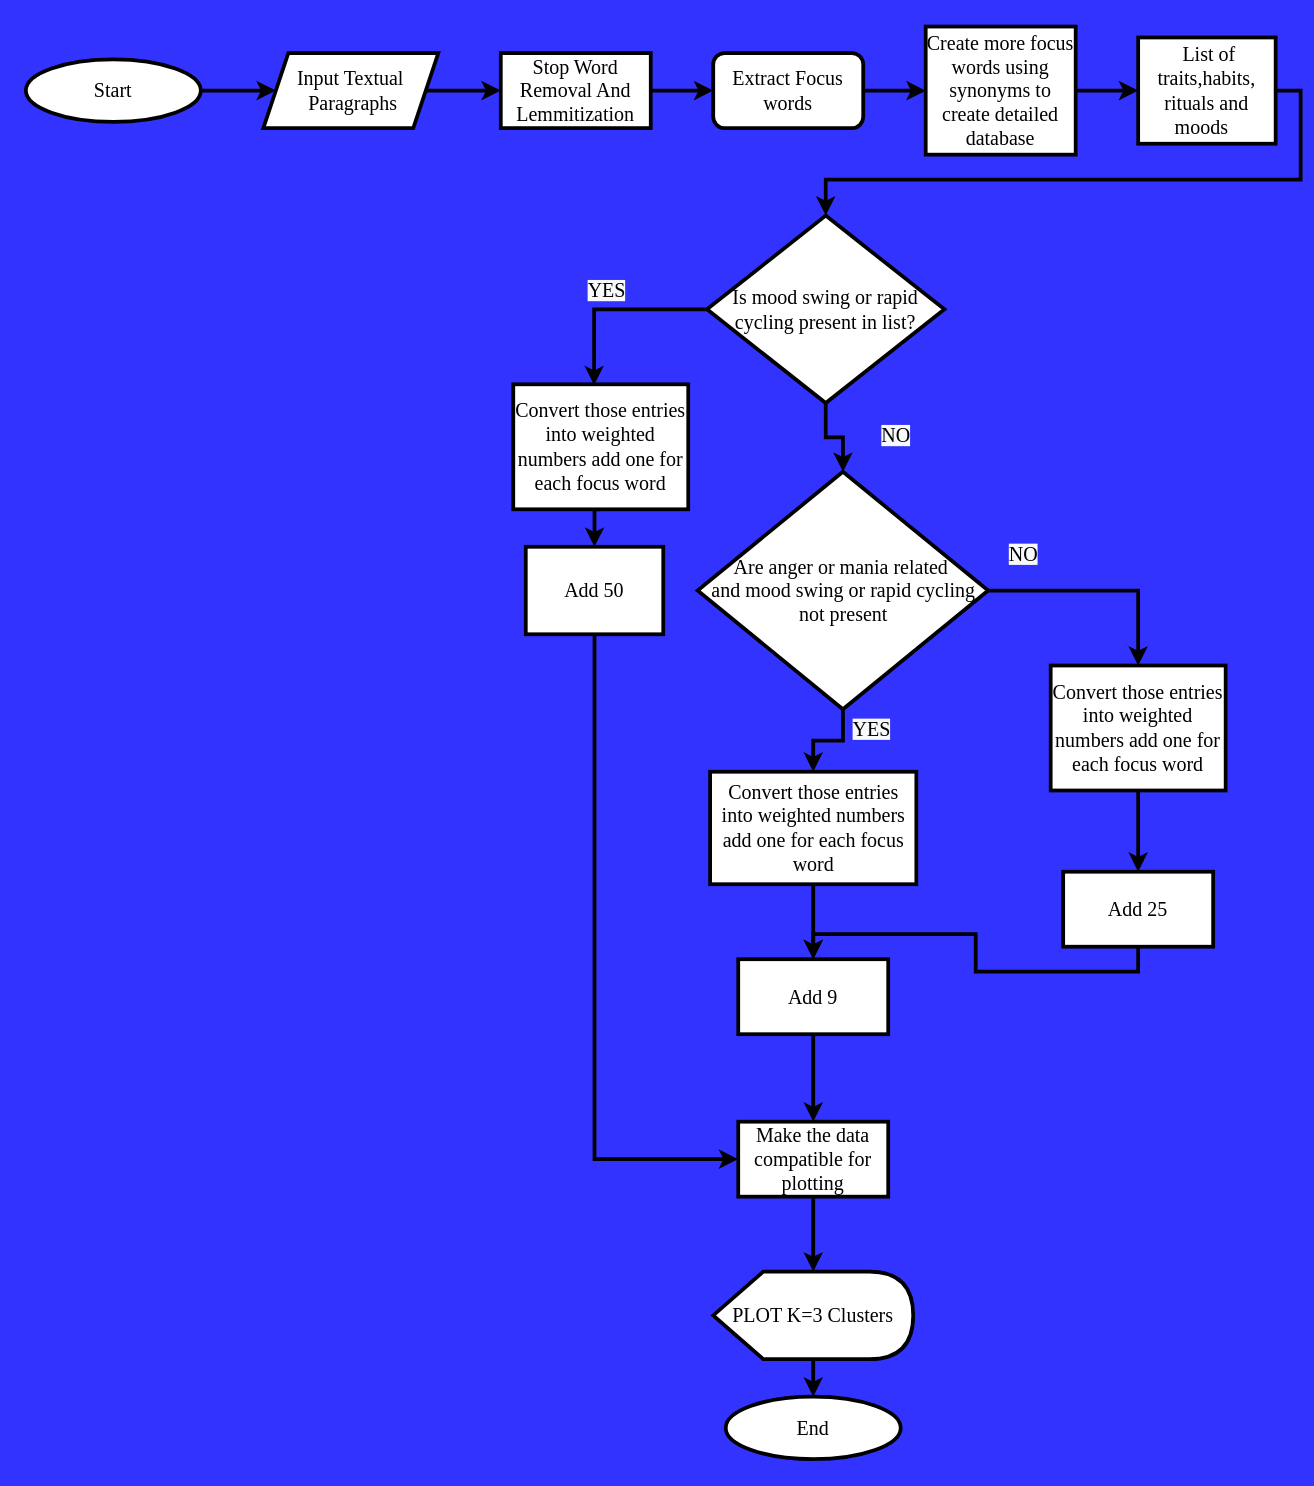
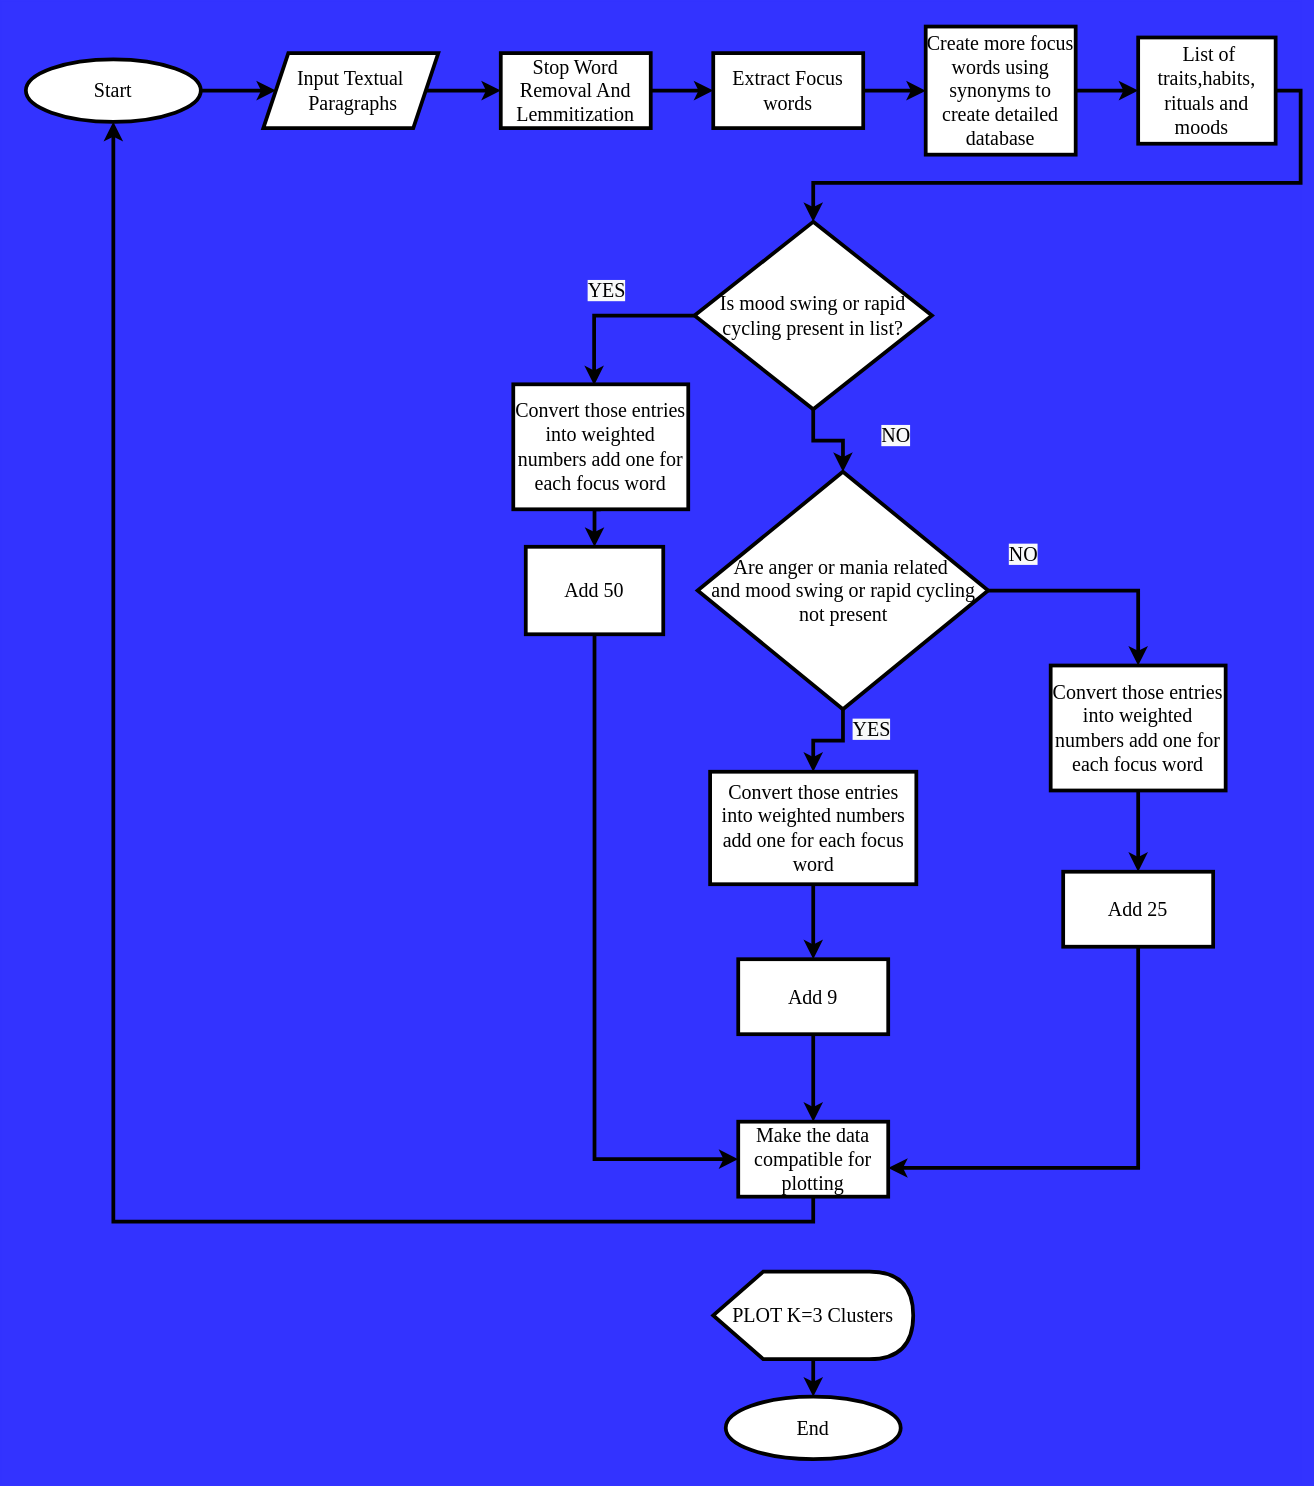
- <mxCell id="9" value="Extract Focus words" style="whiteSpace=wrap;html=1;strokeWidth=3;fontFamily=Times New Roman;fontSize=16;rounded=1;" parent="1" vertex="1"><mxGeometry x="570" y="42" width="120" height="60" as="geometry" /></mxCell>
+ <mxCell id="9" value="Extract Focus words" style="rounded=0;whiteSpace=wrap;html=1;strokeWidth=3;fontFamily=Times New Roman;fontSize=16;" parent="1" vertex="1"><mxGeometry x="570" y="42" width="120" height="60" as="geometry" /></mxCell>
- <mxCell id="16" value="Is mood swing or rapid cycling present in list?" style="rhombus;whiteSpace=wrap;html=1;strokeWidth=3;fontFamily=Times New Roman;fontSize=16;" parent="1" vertex="1"><mxGeometry x="565" y="172" width="190" height="150" as="geometry" /></mxCell>
+ <mxCell id="16" value="Is mood swing or rapid cycling present in list?" style="rhombus;whiteSpace=wrap;html=1;strokeWidth=3;fontFamily=Times New Roman;fontSize=16;" parent="1" vertex="1"><mxGeometry x="555" y="177" width="190" height="150" as="geometry" /></mxCell>
- <mxCell id="31" style="edgeStyle=orthogonalEdgeStyle;rounded=0;orthogonalLoop=1;jettySize=auto;html=1;exitX=0.5;exitY=1;exitDx=0;exitDy=0;strokeWidth=3;fontFamily=Times New Roman;fontSize=16;" parent="1" source="32" target="27" edge="1"><mxGeometry relative="1" as="geometry" /></mxCell>
+ <mxCell id="31" style="edgeStyle=orthogonalEdgeStyle;rounded=0;orthogonalLoop=1;jettySize=auto;html=1;exitX=0.5;exitY=1;exitDx=0;exitDy=0;entryX=1;entryY=0.617;entryDx=0;entryDy=0;entryPerimeter=0;strokeWidth=3;fontFamily=Times New Roman;fontSize=16;" parent="1" source="32" target="34" edge="1"><mxGeometry relative="1" as="geometry" /></mxCell>
- <mxCell id="33" style="edgeStyle=orthogonalEdgeStyle;rounded=0;orthogonalLoop=1;jettySize=auto;html=1;exitX=0.5;exitY=1;exitDx=0;exitDy=0;strokeWidth=3;fontFamily=Times New Roman;fontSize=16;" parent="1" source="34" target="36" edge="1"><mxGeometry relative="1" as="geometry" /></mxCell>
+ <mxCell id="33" style="edgeStyle=orthogonalEdgeStyle;rounded=0;orthogonalLoop=1;jettySize=auto;html=1;exitX=0.5;exitY=1;exitDx=0;exitDy=0;strokeWidth=3;fontFamily=Times New Roman;fontSize=16;" parent="1" source="34" target="3" edge="1"><mxGeometry relative="1" as="geometry" /></mxCell>
